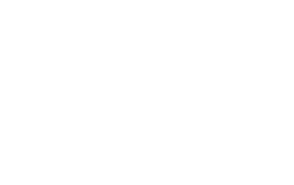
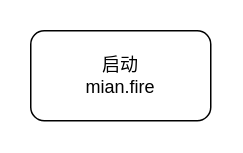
+ <mxCell id="2" value="启动&lt;br&gt;mian.fire&lt;br&gt;" style="rounded=1;whiteSpace=wrap;html=1;" vertex="1" parent="1"><mxGeometry x="20" y="20" width="120" height="60" as="geometry" /></mxCell>
